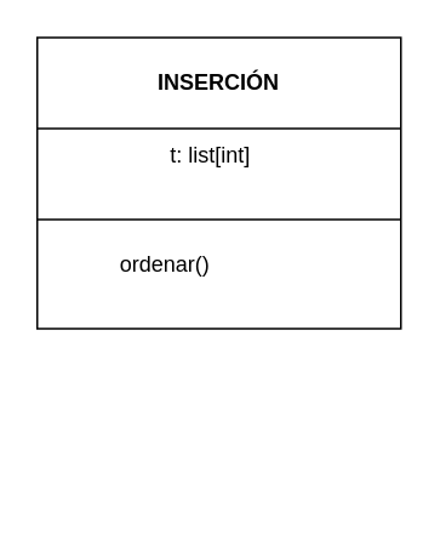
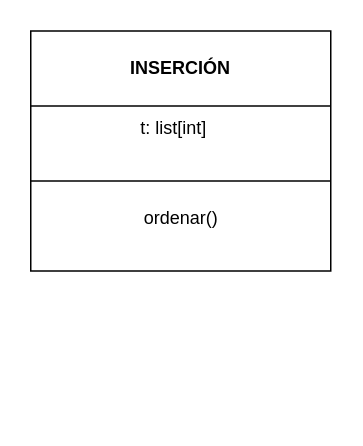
- <mxCell id="5" value="ordenar()" style="text;html=1;align=center;verticalAlign=middle;resizable=0;points=[];autosize=1;strokeColor=none;fillColor=none;" vertex="1" parent="2"><mxGeometry x="35" y="110" width="70" height="30" as="geometry" /></mxCell>
+ <mxCell id="5" value="ordenar()" style="text;html=1;align=center;verticalAlign=middle;resizable=0;points=[];autosize=1;strokeColor=none;fillColor=none;" vertex="1" parent="2"><mxGeometry x="65" y="110" width="70" height="30" as="geometry" /></mxCell>
